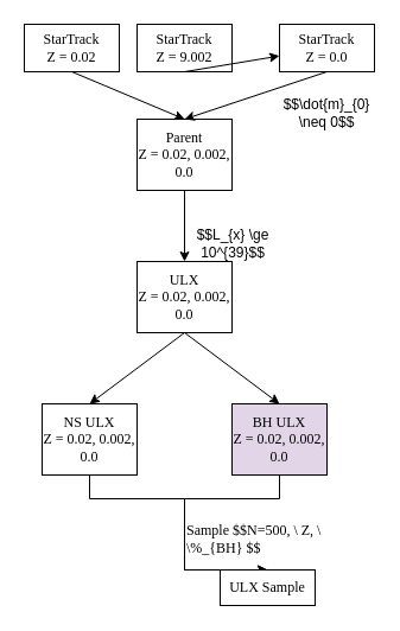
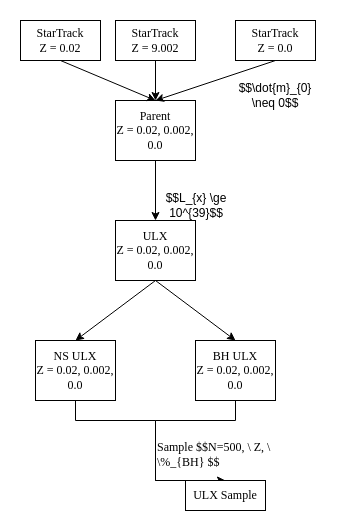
- <mxCell id="7" value="" style="endArrow=classic;html=1;exitX=0.5;exitY=1;exitDx=0;exitDy=0;" edge="1" parent="1" source="3" target="4"><mxGeometry width="50" height="50" relative="1" as="geometry"><mxPoint x="275" y="60" as="sourcePoint" /><mxPoint x="275" y="100" as="targetPoint" /></mxGeometry></mxCell>
+ <mxCell id="7" value="" style="endArrow=classic;html=1;entryX=0.5;entryY=0;entryDx=0;entryDy=0;exitX=0.5;exitY=1;exitDx=0;exitDy=0;" edge="1" parent="1" source="3" target="5"><mxGeometry width="50" height="50" relative="1" as="geometry"><mxPoint x="275" y="60" as="sourcePoint" /><mxPoint x="275" y="100" as="targetPoint" /></mxGeometry></mxCell>
- <mxCell id="17" value="&lt;div&gt;BH ULX&lt;/div&gt;&lt;div&gt;Z = 0.02, 0.002, 0.0&lt;br&gt;&lt;/div&gt;" style="rounded=0;whiteSpace=wrap;html=1;fontFamily=Latin-Modern;fillColor=#e1d5e7;" vertex="1" parent="1"><mxGeometry x="195" y="340" width="80" height="60" as="geometry" /></mxCell>
+ <mxCell id="17" value="&lt;div&gt;BH ULX&lt;/div&gt;&lt;div&gt;Z = 0.02, 0.002, 0.0&lt;br&gt;&lt;/div&gt;" style="rounded=0;whiteSpace=wrap;html=1;fontFamily=Latin-Modern;" vertex="1" parent="1"><mxGeometry x="195" y="340" width="80" height="60" as="geometry" /></mxCell>
- <mxCell id="16" style="edgeStyle=orthogonalEdgeStyle;rounded=0;orthogonalLoop=1;jettySize=auto;html=1;exitX=0.5;exitY=1;exitDx=0;exitDy=0;entryX=0.5;entryY=0;entryDx=0;entryDy=0;" edge="1" parent="1" source="17" target="19"><mxGeometry relative="1" as="geometry"><mxPoint x="155" y="500" as="targetPoint" /><Array as="points"><mxPoint x="235" y="420" /><mxPoint x="155" y="420" /></Array></mxGeometry></mxCell>
+ <mxCell id="16" style="edgeStyle=orthogonalEdgeStyle;rounded=0;orthogonalLoop=1;jettySize=auto;html=1;exitX=0.5;exitY=1;exitDx=0;exitDy=0;entryX=0.5;entryY=0;entryDx=0;entryDy=0;endArrow=none;" edge="1" parent="1" source="17" target="19"><mxGeometry relative="1" as="geometry"><mxPoint x="155" y="500" as="targetPoint" /><Array as="points"><mxPoint x="235" y="420" /><mxPoint x="155" y="420" /></Array></mxGeometry></mxCell>
